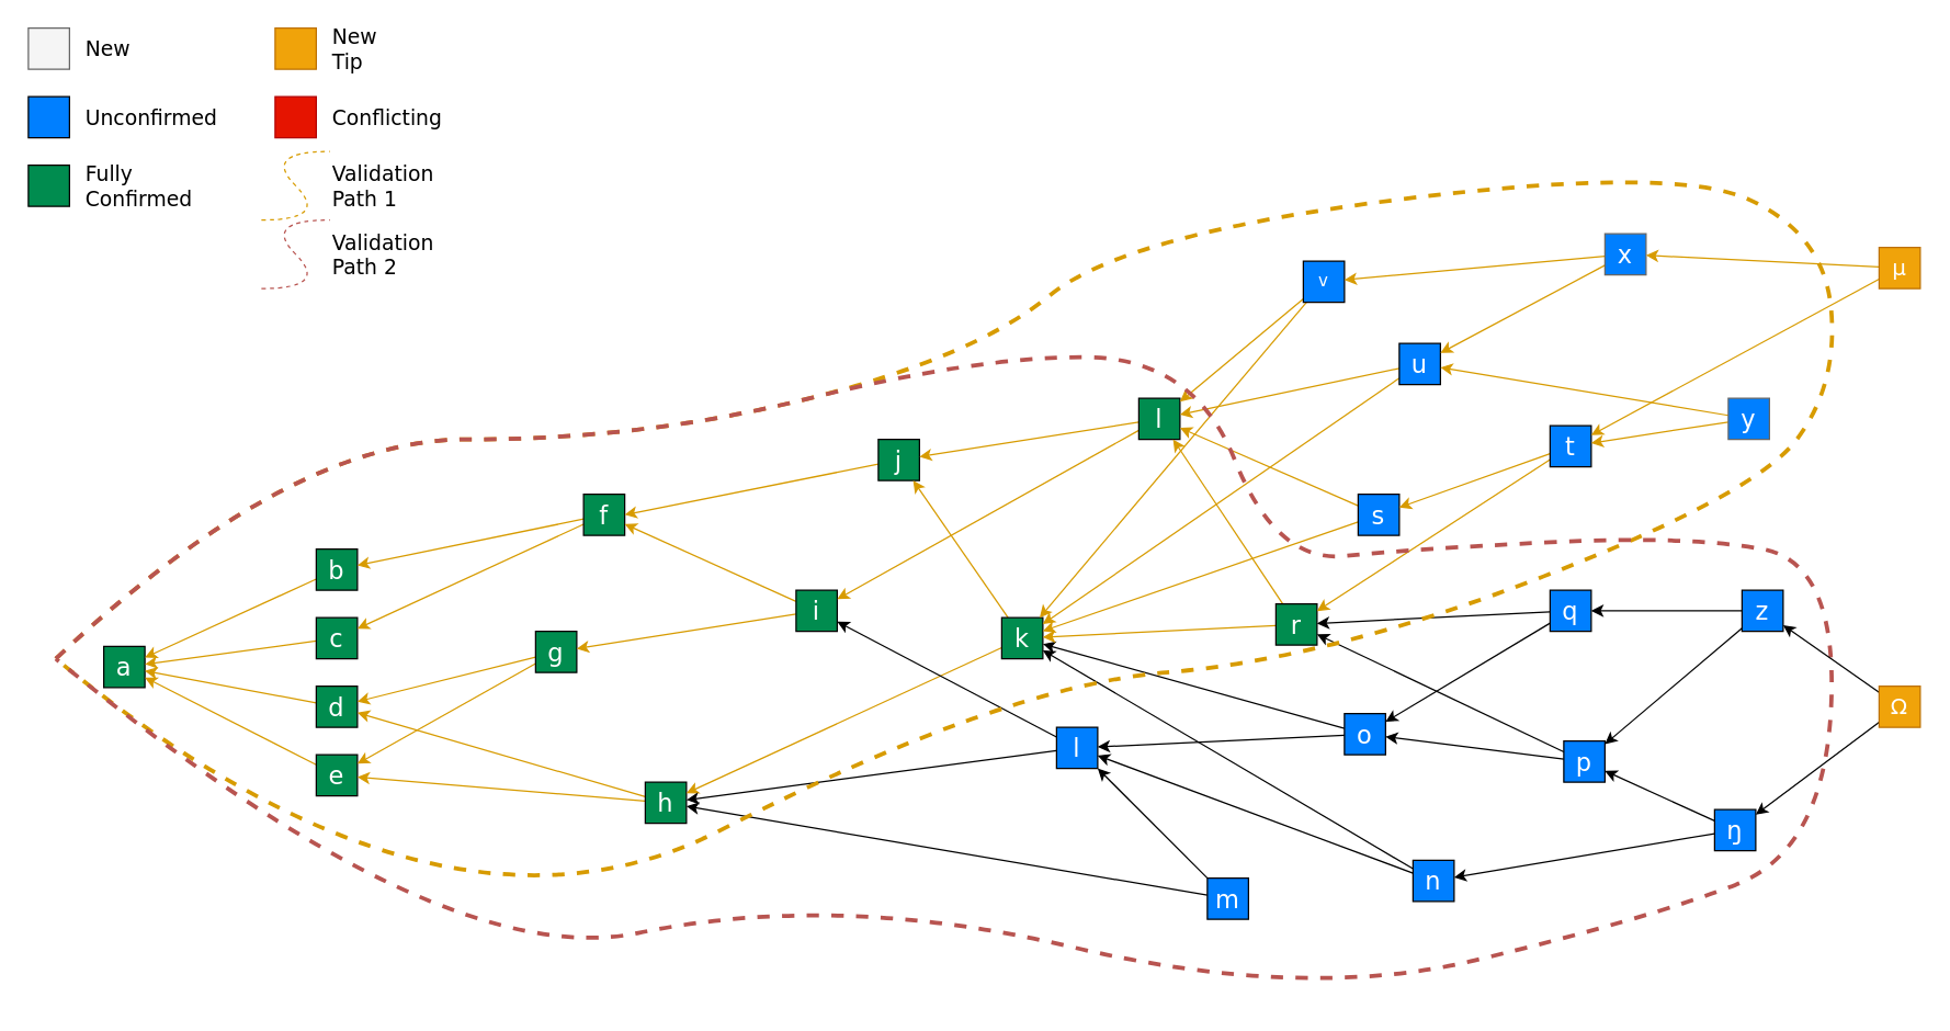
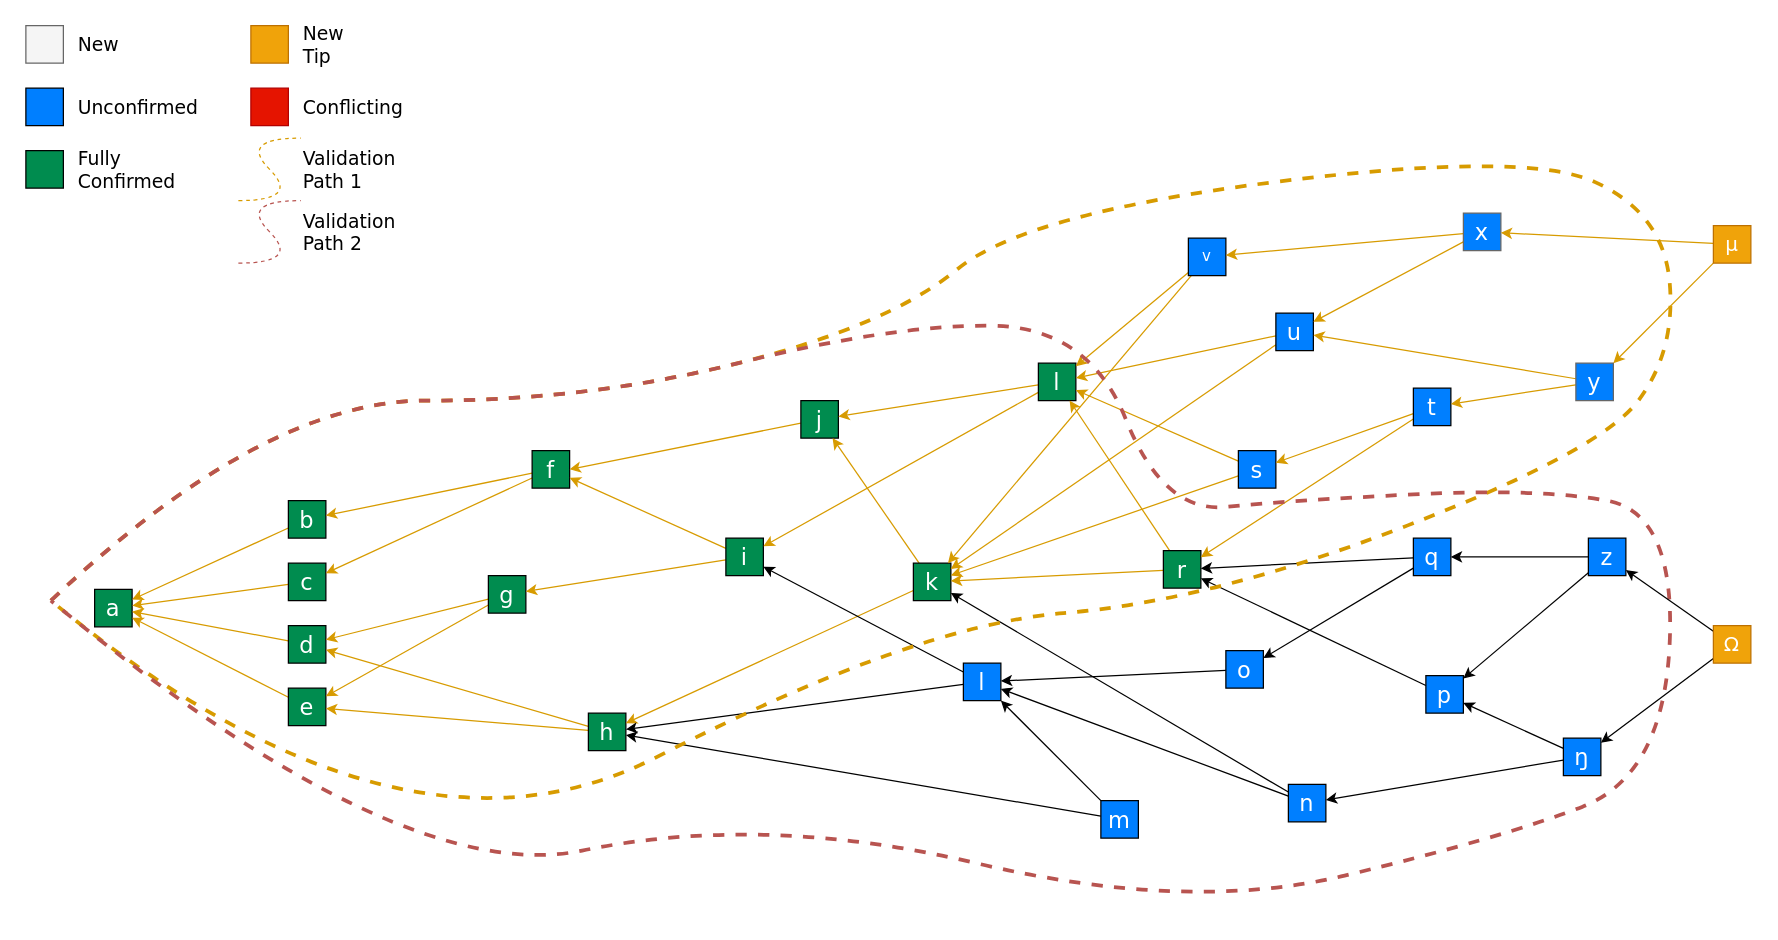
- <mxCell id="89" style="edgeStyle=none;rounded=0;orthogonalLoop=1;jettySize=auto;html=1;fontFamily=Dejavu Sans;fontSize=16;fontColor=#FFFFFF;endArrow=classic;endFill=1;strokeColor=#d79b00;strokeWidth=1;fillColor=#ffe6cc;" parent="1" source="90" target="63" edge="1"><mxGeometry relative="1" as="geometry" /></mxCell>
+ <mxCell id="89" style="edgeStyle=none;rounded=0;orthogonalLoop=1;jettySize=auto;html=1;fontFamily=Dejavu Sans;fontSize=16;fontColor=#FFFFFF;endArrow=classic;endFill=1;strokeColor=#d79b00;strokeWidth=1;fillColor=#ffe6cc;" parent="1" source="90" target="75" edge="1"><mxGeometry relative="1" as="geometry" /></mxCell>
- <mxCell id="46" style="edgeStyle=none;rounded=0;orthogonalLoop=1;jettySize=auto;html=1;fontFamily=Dejavu Sans;fontSize=18;fontColor=#FFFFFF;strokeColor=#000000;" parent="1" source="48" target="33" edge="1"><mxGeometry relative="1" as="geometry" /></mxCell>
- <mxCell id="49" style="edgeStyle=none;rounded=0;orthogonalLoop=1;jettySize=auto;html=1;fontFamily=Dejavu Sans;fontSize=18;fontColor=#FFFFFF;strokeColor=#000000;" parent="1" source="51" target="48" edge="1"><mxGeometry relative="1" as="geometry" /></mxCell>
